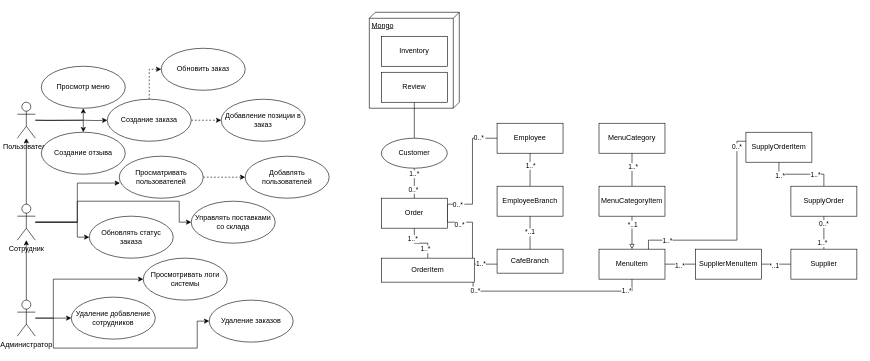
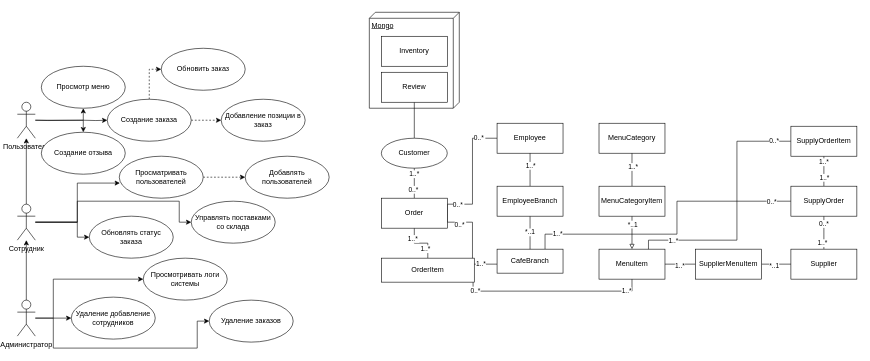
- <mxCell id="85" value="SupplyOrderItem" style="html=1;whiteSpace=wrap;" vertex="1" parent="1"><mxGeometry x="1235" y="220" width="110" height="50" as="geometry" /></mxCell>
+ <mxCell id="85" value="SupplyOrderItem" style="html=1;whiteSpace=wrap;" vertex="1" parent="1"><mxGeometry x="1310" y="210" width="110" height="50" as="geometry" /></mxCell>
+ <mxCell id="40" style="edgeStyle=orthogonalEdgeStyle;rounded=0;orthogonalLoop=1;jettySize=auto;html=1;entryX=0;entryY=0.5;entryDx=0;entryDy=0;endArrow=none;endFill=0;" edge="1" parent="1" source="43" target="80"><mxGeometry relative="1" as="geometry"><Array as="points"><mxPoint x="900" y="390" /><mxPoint x="1120" y="390" /><mxPoint x="1120" y="335" /></Array></mxGeometry></mxCell>
+ <mxCell id="41" value="1..*" style="edgeLabel;html=1;align=center;verticalAlign=middle;resizable=0;points=[];" connectable="0" vertex="1" parent="40"><mxGeometry x="-0.816" y="1" relative="1" as="geometry"><mxPoint as="offset" /></mxGeometry></mxCell>
+ <mxCell id="42" value="0..*" style="edgeLabel;html=1;align=center;verticalAlign=middle;resizable=0;points=[];" connectable="0" vertex="1" parent="40"><mxGeometry x="0.867" relative="1" as="geometry"><mxPoint as="offset" /></mxGeometry></mxCell>
